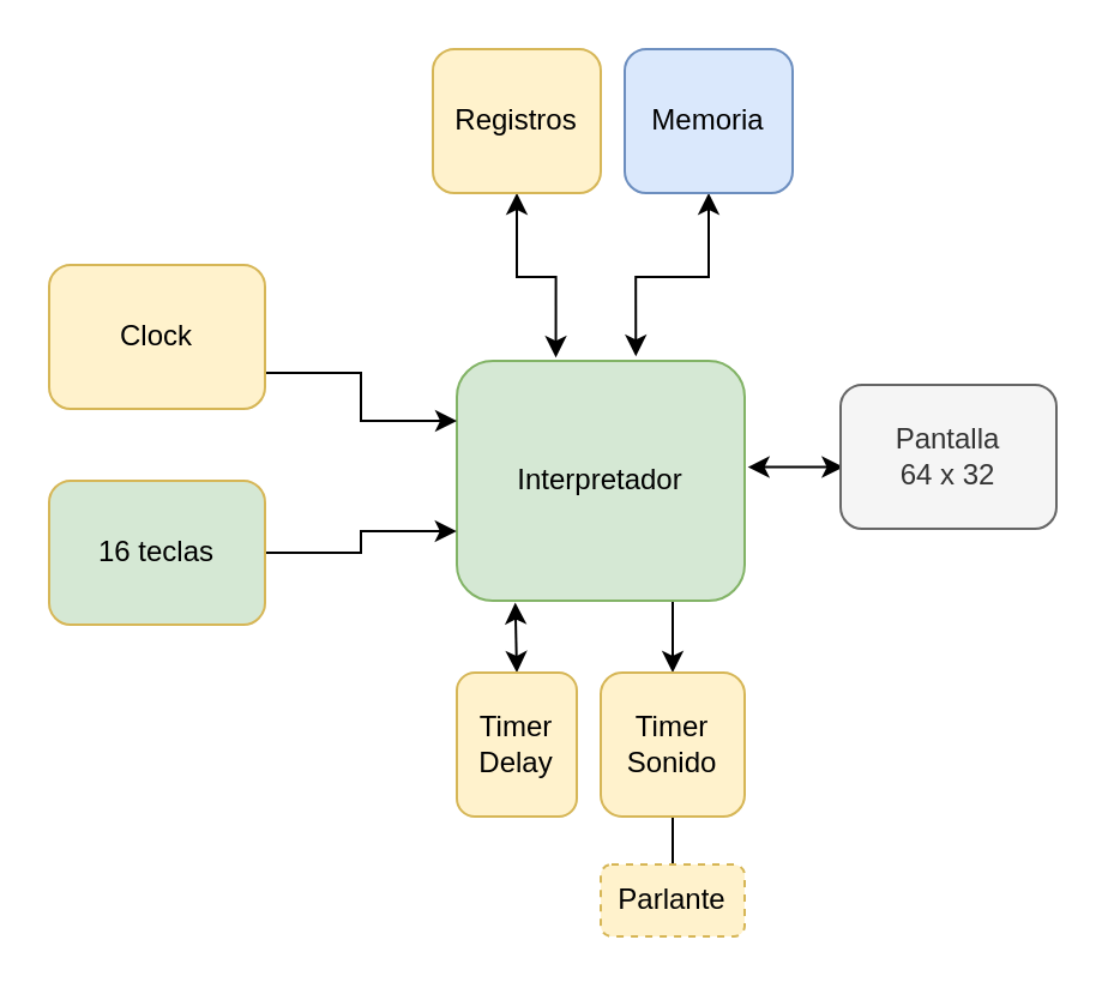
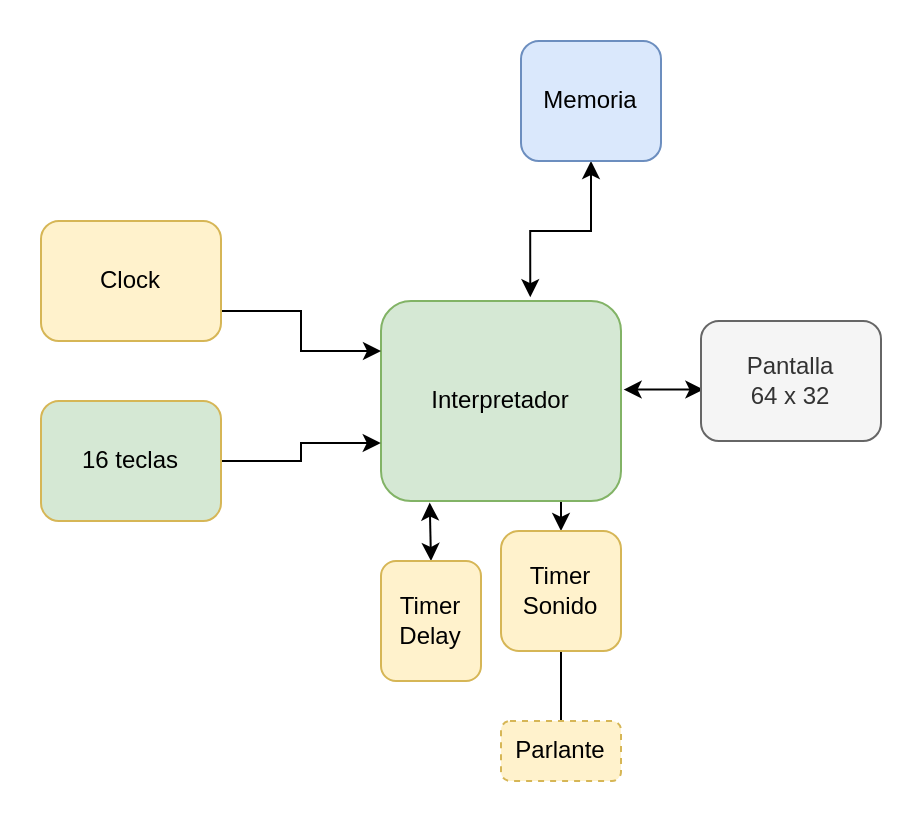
- <mxCell id="15" value="Registros" style="rounded=1;whiteSpace=wrap;html=1;fillColor=#fff2cc;strokeColor=#d6b656;" parent="1" vertex="1"><mxGeometry x="180" y="20" width="70" height="60" as="geometry" /></mxCell>
- <mxCell id="14" style="edgeStyle=orthogonalEdgeStyle;rounded=0;orthogonalLoop=1;jettySize=auto;html=1;exitX=0.5;exitY=1;exitDx=0;exitDy=0;entryX=0.344;entryY=-0.014;entryDx=0;entryDy=0;entryPerimeter=0;startArrow=classic;startFill=1;" edge="1" parent="1" source="15" target="6"><mxGeometry relative="1" as="geometry" /></mxCell>
- <mxCell id="17" value="Timer&lt;br&gt;Sonido" style="rounded=1;whiteSpace=wrap;html=1;fillColor=#fff2cc;strokeColor=#d6b656;" parent="1" vertex="1"><mxGeometry x="250" y="280" width="60" height="60" as="geometry" /></mxCell>
+ <mxCell id="17" value="Timer&lt;br&gt;Sonido" style="rounded=1;whiteSpace=wrap;html=1;fillColor=#fff2cc;strokeColor=#d6b656;" parent="1" vertex="1"><mxGeometry x="250" y="265" width="60" height="60" as="geometry" /></mxCell>
